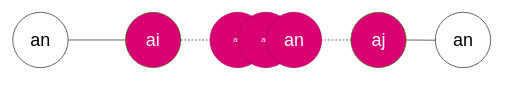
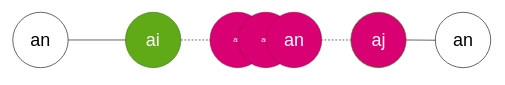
- <mxCell id="4" value="&lt;font style=&quot;font-size: 30px;&quot;&gt;ai&lt;/font&gt;" style="ellipse;whiteSpace=wrap;html=1;aspect=fixed;fillColor=#d80073;fontColor=#ffffff;strokeColor=#2D7600;" parent="2" vertex="1"><mxGeometry x="188.235" width="92.562" height="92.562" as="geometry" /></mxCell>
+ <mxCell id="4" value="&lt;font style=&quot;font-size: 30px;&quot;&gt;ai&lt;/font&gt;" style="ellipse;whiteSpace=wrap;html=1;aspect=fixed;fillColor=#60a917;fontColor=#ffffff;strokeColor=#2D7600;" parent="2" vertex="1"><mxGeometry x="188.235" width="92.562" height="92.562" as="geometry" /></mxCell>
